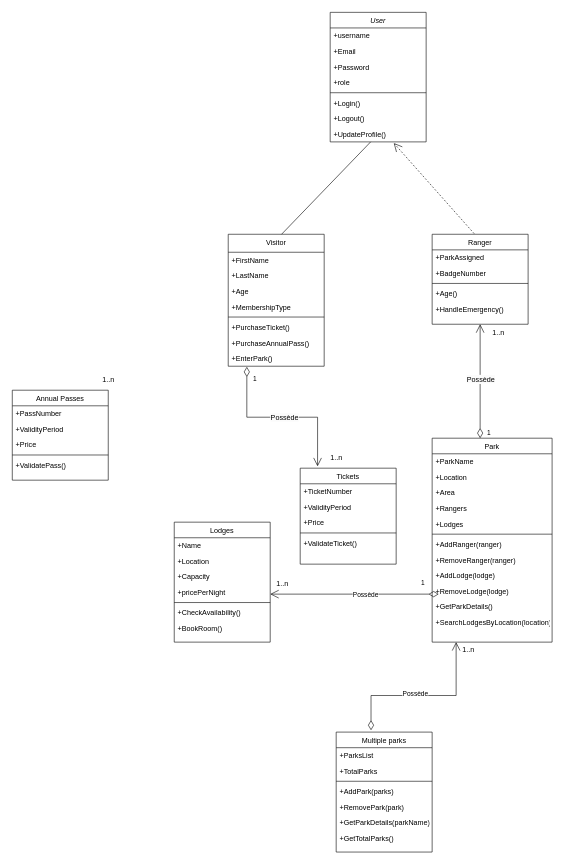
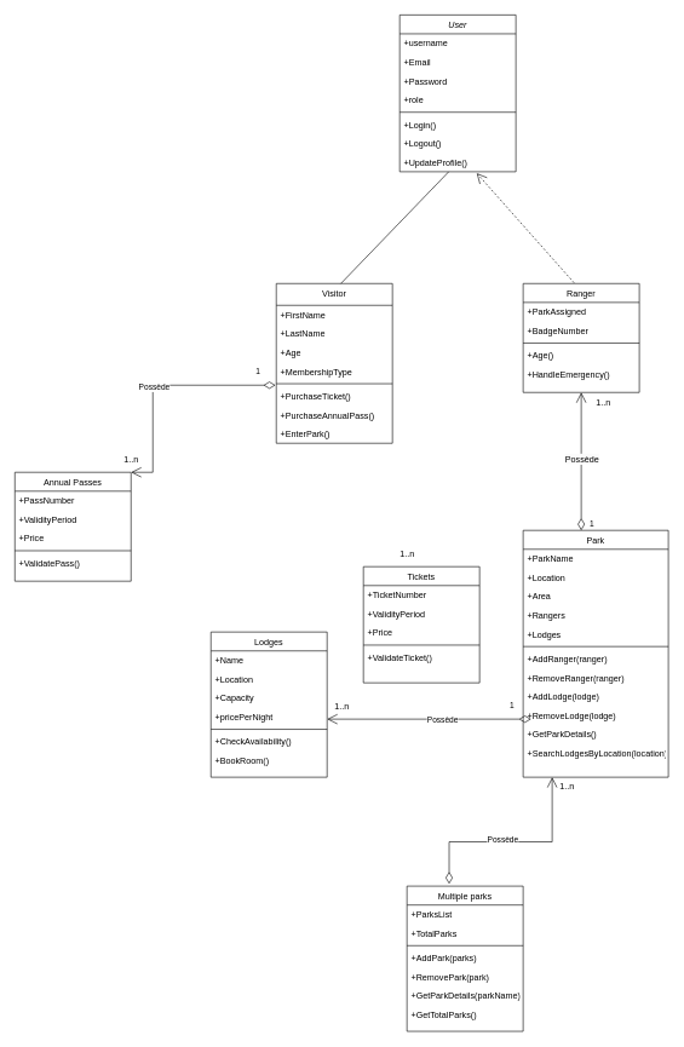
+ <mxCell id="74" value="1" style="endArrow=open;html=1;endSize=12;startArrow=diamondThin;startSize=14;startFill=0;edgeStyle=orthogonalEdgeStyle;align=left;verticalAlign=bottom;rounded=0;exitX=-0.006;exitY=-0.077;exitDx=0;exitDy=0;exitPerimeter=0;entryX=1;entryY=0;entryDx=0;entryDy=0;" edge="1" parent="1" source="17" target="40"><mxGeometry x="-0.818" y="-10" relative="1" as="geometry"><mxPoint x="150" y="610" as="sourcePoint" /><mxPoint x="310" y="610" as="targetPoint" /><Array as="points"><mxPoint x="210" y="530" /><mxPoint x="210" y="650" /></Array><mxPoint as="offset" /></mxGeometry></mxCell>
+ <mxCell id="75" value="Possède" style="edgeLabel;html=1;align=center;verticalAlign=middle;resizable=0;points=[];" vertex="1" connectable="0" parent="74"><mxGeometry x="0.079" y="1" relative="1" as="geometry"><mxPoint as="offset" /></mxGeometry></mxCell>
- <mxCell id="72" value="1" style="endArrow=open;html=1;endSize=12;startArrow=diamondThin;startSize=14;startFill=0;edgeStyle=orthogonalEdgeStyle;align=left;verticalAlign=bottom;rounded=0;entryX=0.181;entryY=-0.019;entryDx=0;entryDy=0;entryPerimeter=0;exitX=0.194;exitY=1.038;exitDx=0;exitDy=0;exitPerimeter=0;" edge="1" parent="1" source="19" target="34"><mxGeometry x="-0.796" y="9" relative="1" as="geometry"><mxPoint y="720" as="sourcePoint" x="320" /><mxPoint x="480" y="720" as="targetPoint" /><mxPoint as="offset" /></mxGeometry></mxCell>
- <mxCell id="73" value="&lt;span style=&quot;font-size: 12px; background-color: rgb(251, 251, 251);&quot;&gt;Possède&lt;/span&gt;" style="edgeLabel;html=1;align=center;verticalAlign=middle;resizable=0;points=[];" vertex="1" connectable="0" parent="72"><mxGeometry x="0.037" relative="1" as="geometry"><mxPoint as="offset" /></mxGeometry></mxCell>
